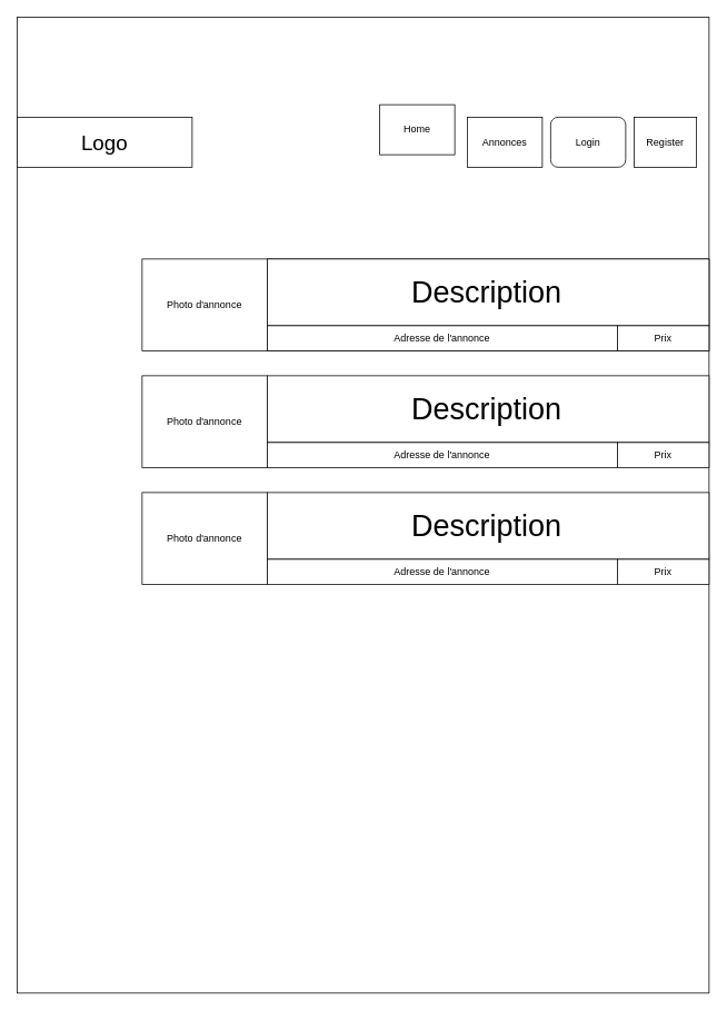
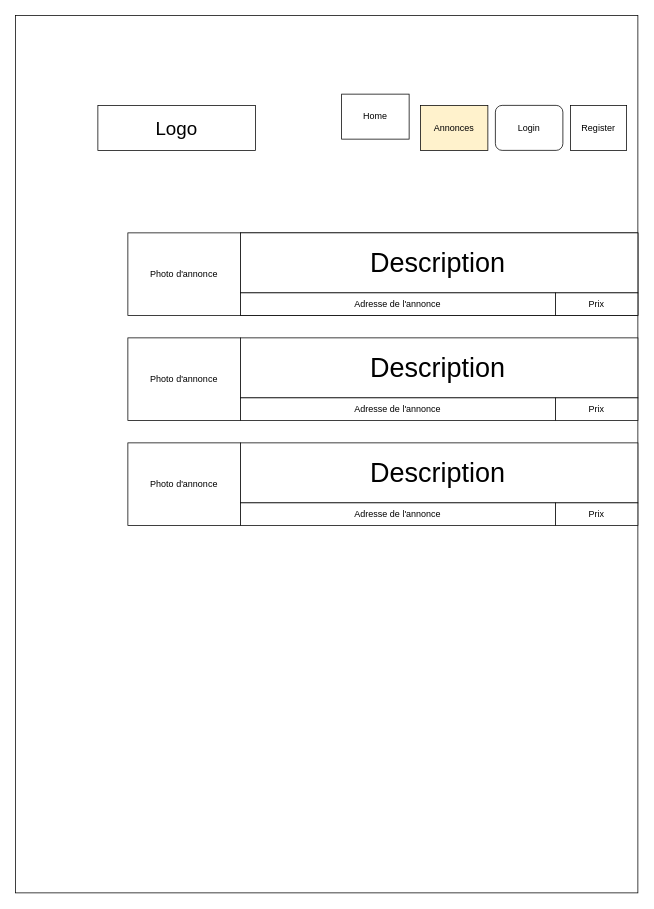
- <mxCell id="3" value="&lt;font style=&quot;font-size: 25px&quot;&gt;Logo&lt;/font&gt;" style="rounded=0;whiteSpace=wrap;html=1;" parent="1" vertex="1"><mxGeometry y="140" width="210" height="60" as="geometry" x="20" /></mxCell>
+ <mxCell id="3" value="&lt;font style=&quot;font-size: 25px&quot;&gt;Logo&lt;/font&gt;" style="rounded=0;whiteSpace=wrap;html=1;" parent="1" vertex="1"><mxGeometry x="130" y="140" width="210" height="60" as="geometry" /></mxCell>
- <mxCell id="5" value="Annonces" style="rounded=0;whiteSpace=wrap;html=1;" parent="1" vertex="1"><mxGeometry x="560" y="140" width="90" height="60" as="geometry" /></mxCell>
+ <mxCell id="5" value="Annonces" style="rounded=0;whiteSpace=wrap;html=1;fillColor=#fff2cc;" parent="1" vertex="1"><mxGeometry x="560" y="140" width="90" height="60" as="geometry" /></mxCell>
